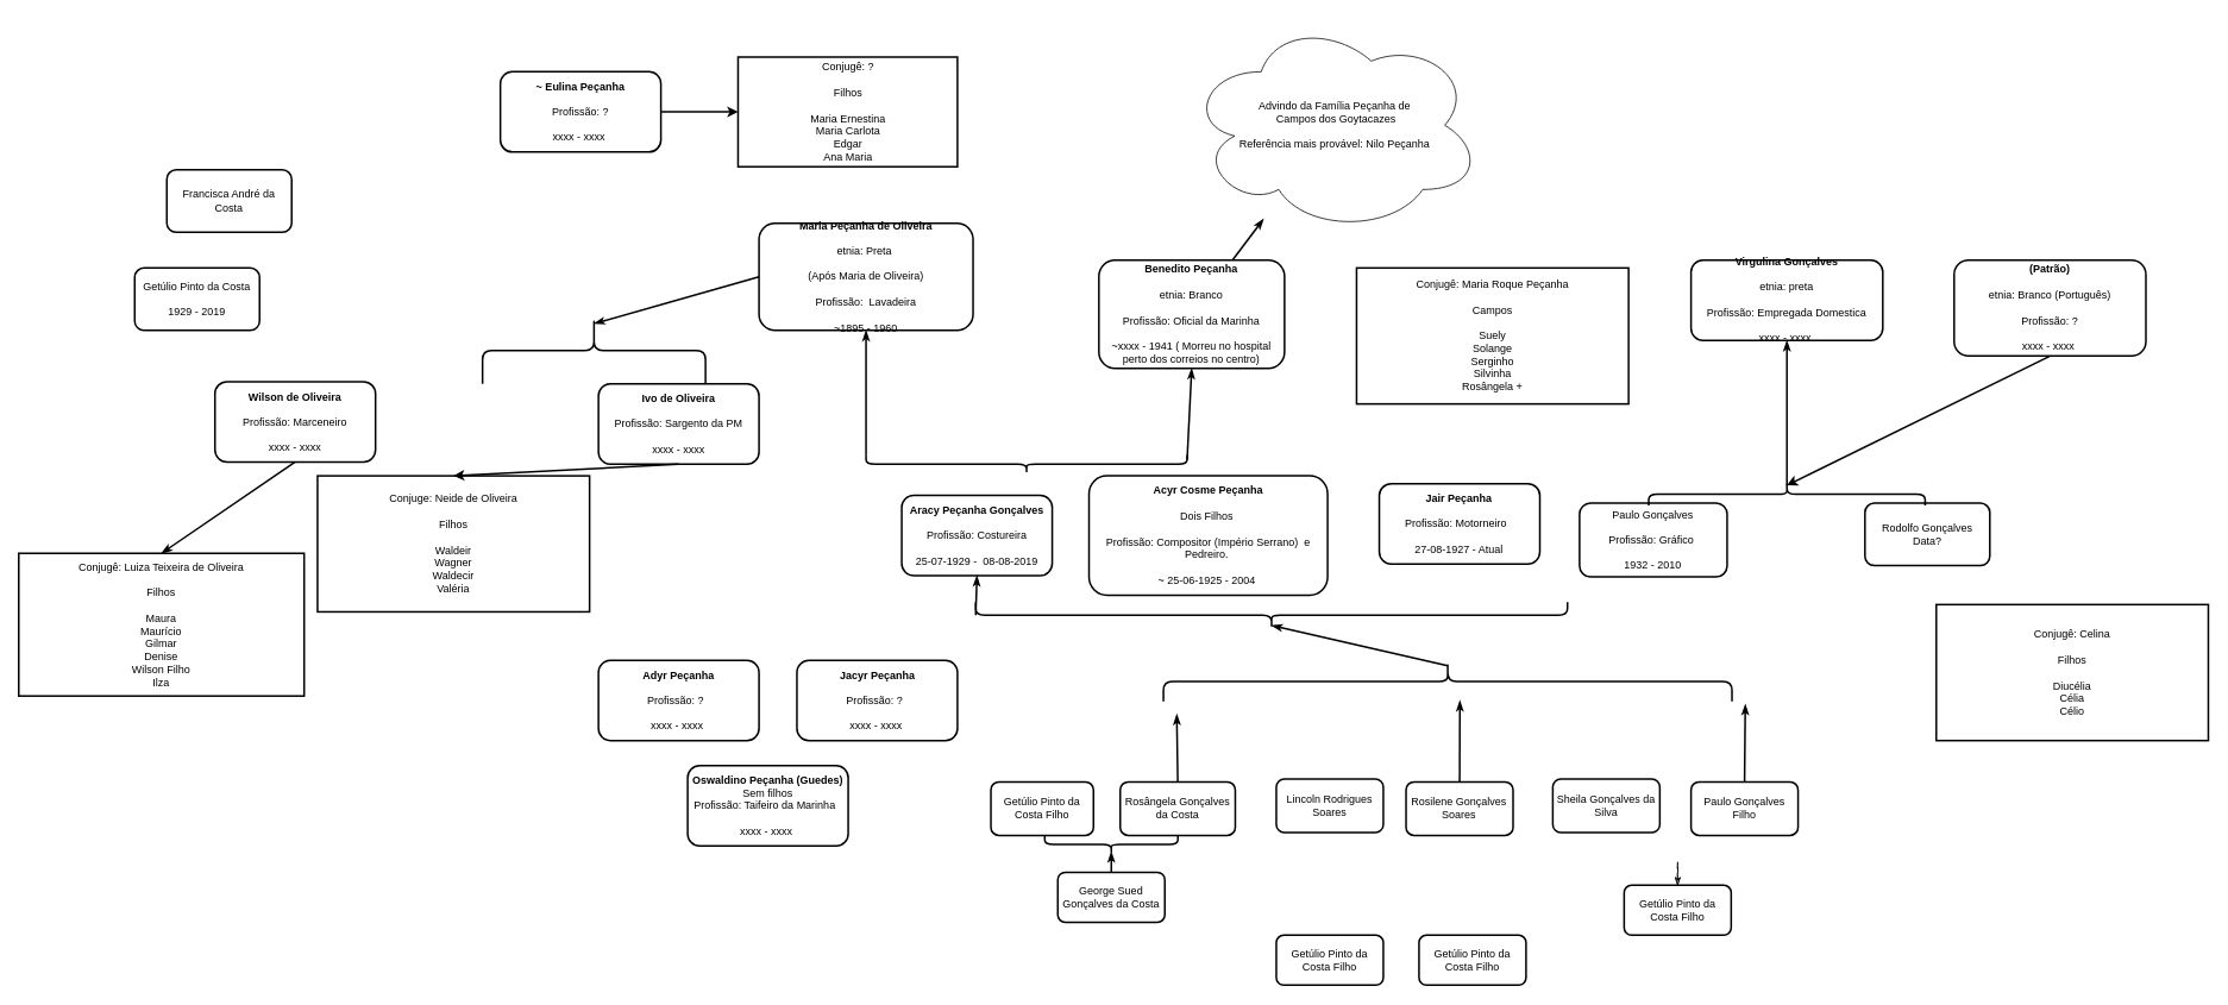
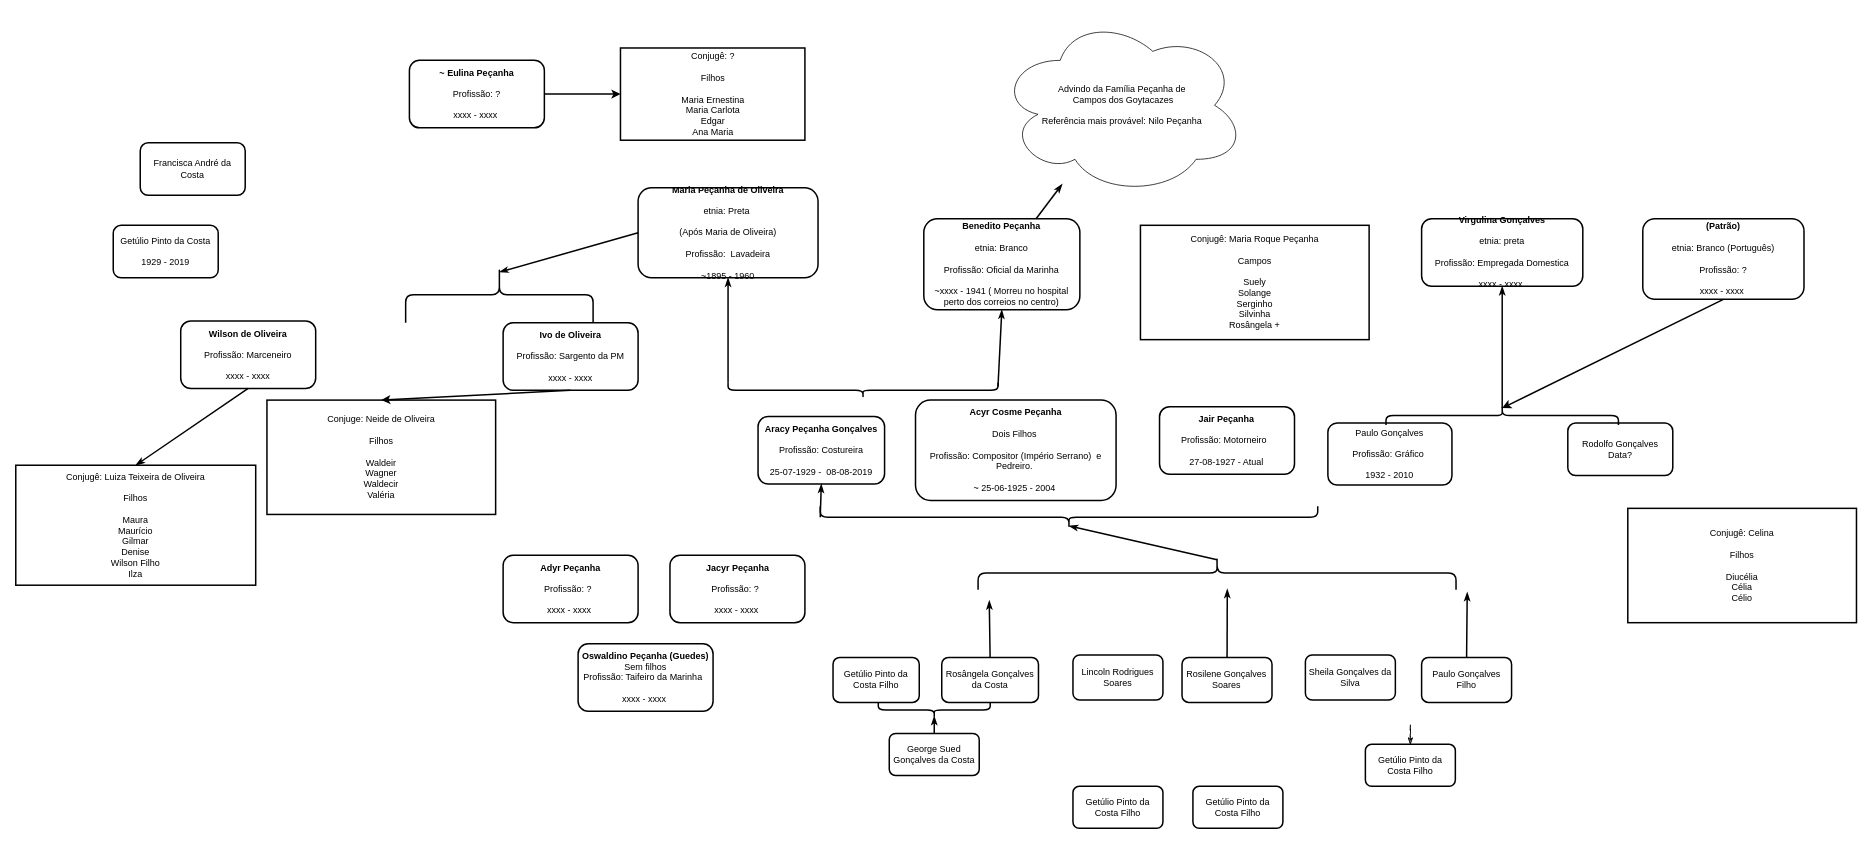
- <mxCell id="39" value="&lt;b&gt;~ Eulina Peçanha&lt;br&gt;&lt;/b&gt;&lt;br&gt;Profissão: ?&lt;br&gt;&lt;br&gt;xxxx - xxxx&amp;nbsp;" style="rounded=1;whiteSpace=wrap;html=1;strokeWidth=2;shadow=0;glass=0;sketch=0;fillStyle=dots;fillColor=none;" vertex="1" parent="1"><mxGeometry x="560" y="80" width="180" height="90" as="geometry" /></mxCell>
+ <mxCell id="39" value="&lt;b&gt;~ Eulina Peçanha&lt;br&gt;&lt;/b&gt;&lt;br&gt;Profissão: ?&lt;br&gt;&lt;br&gt;xxxx - xxxx&amp;nbsp;" style="rounded=1;whiteSpace=wrap;html=1;strokeWidth=2;shadow=0;glass=0;sketch=0;fillStyle=dots;fillColor=none;" vertex="1" parent="1"><mxGeometry x="545" y="80" width="180" height="90" as="geometry" /></mxCell>
